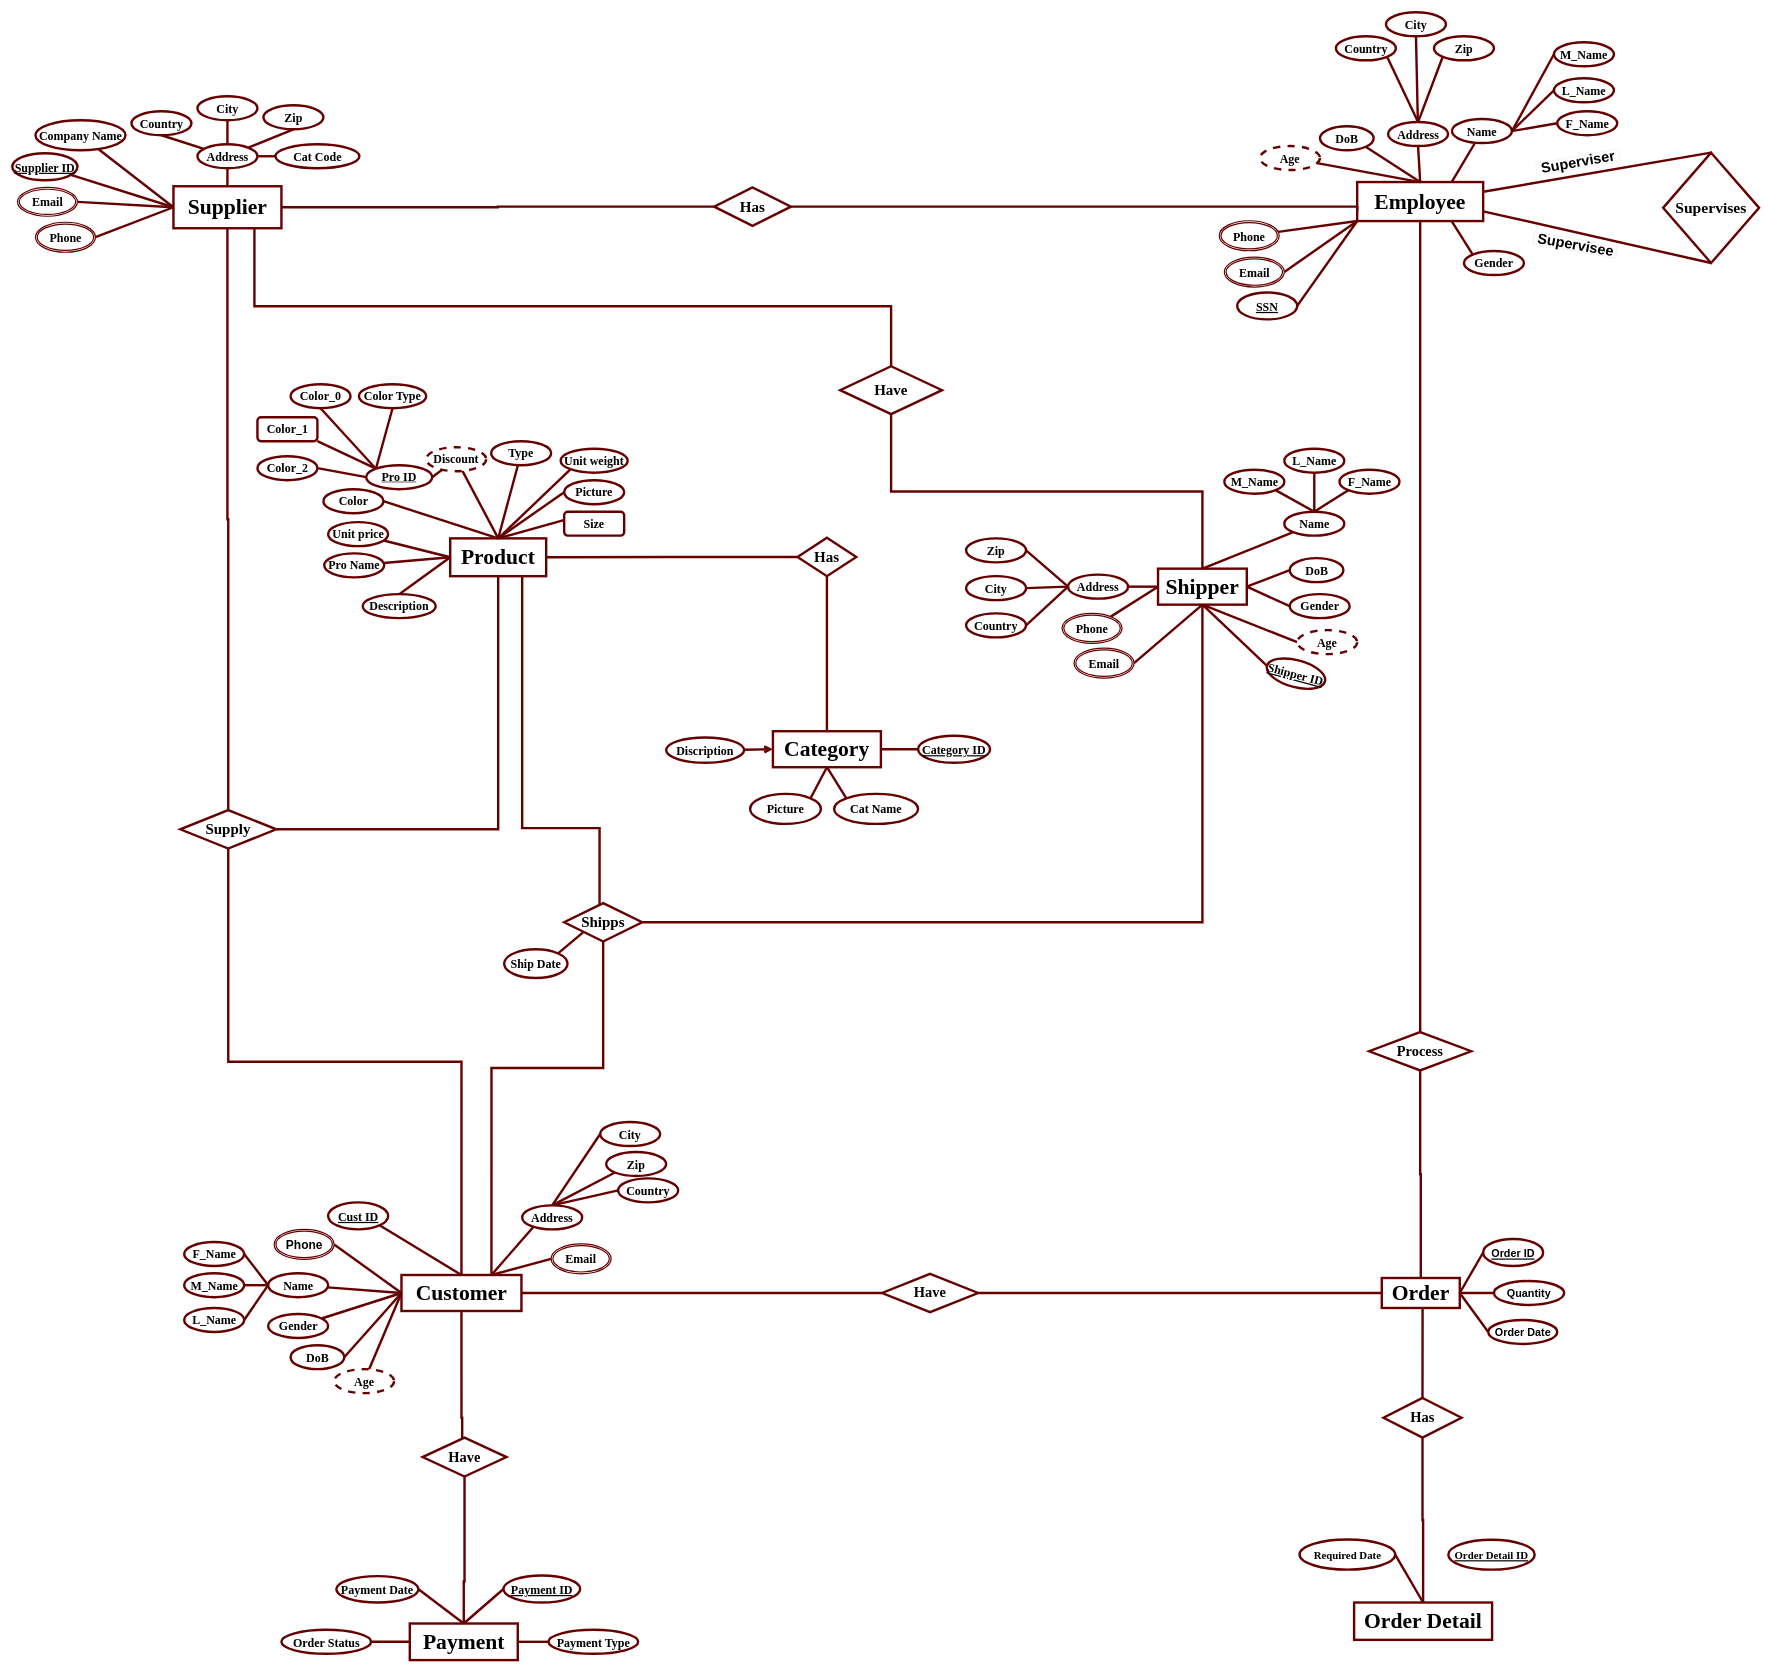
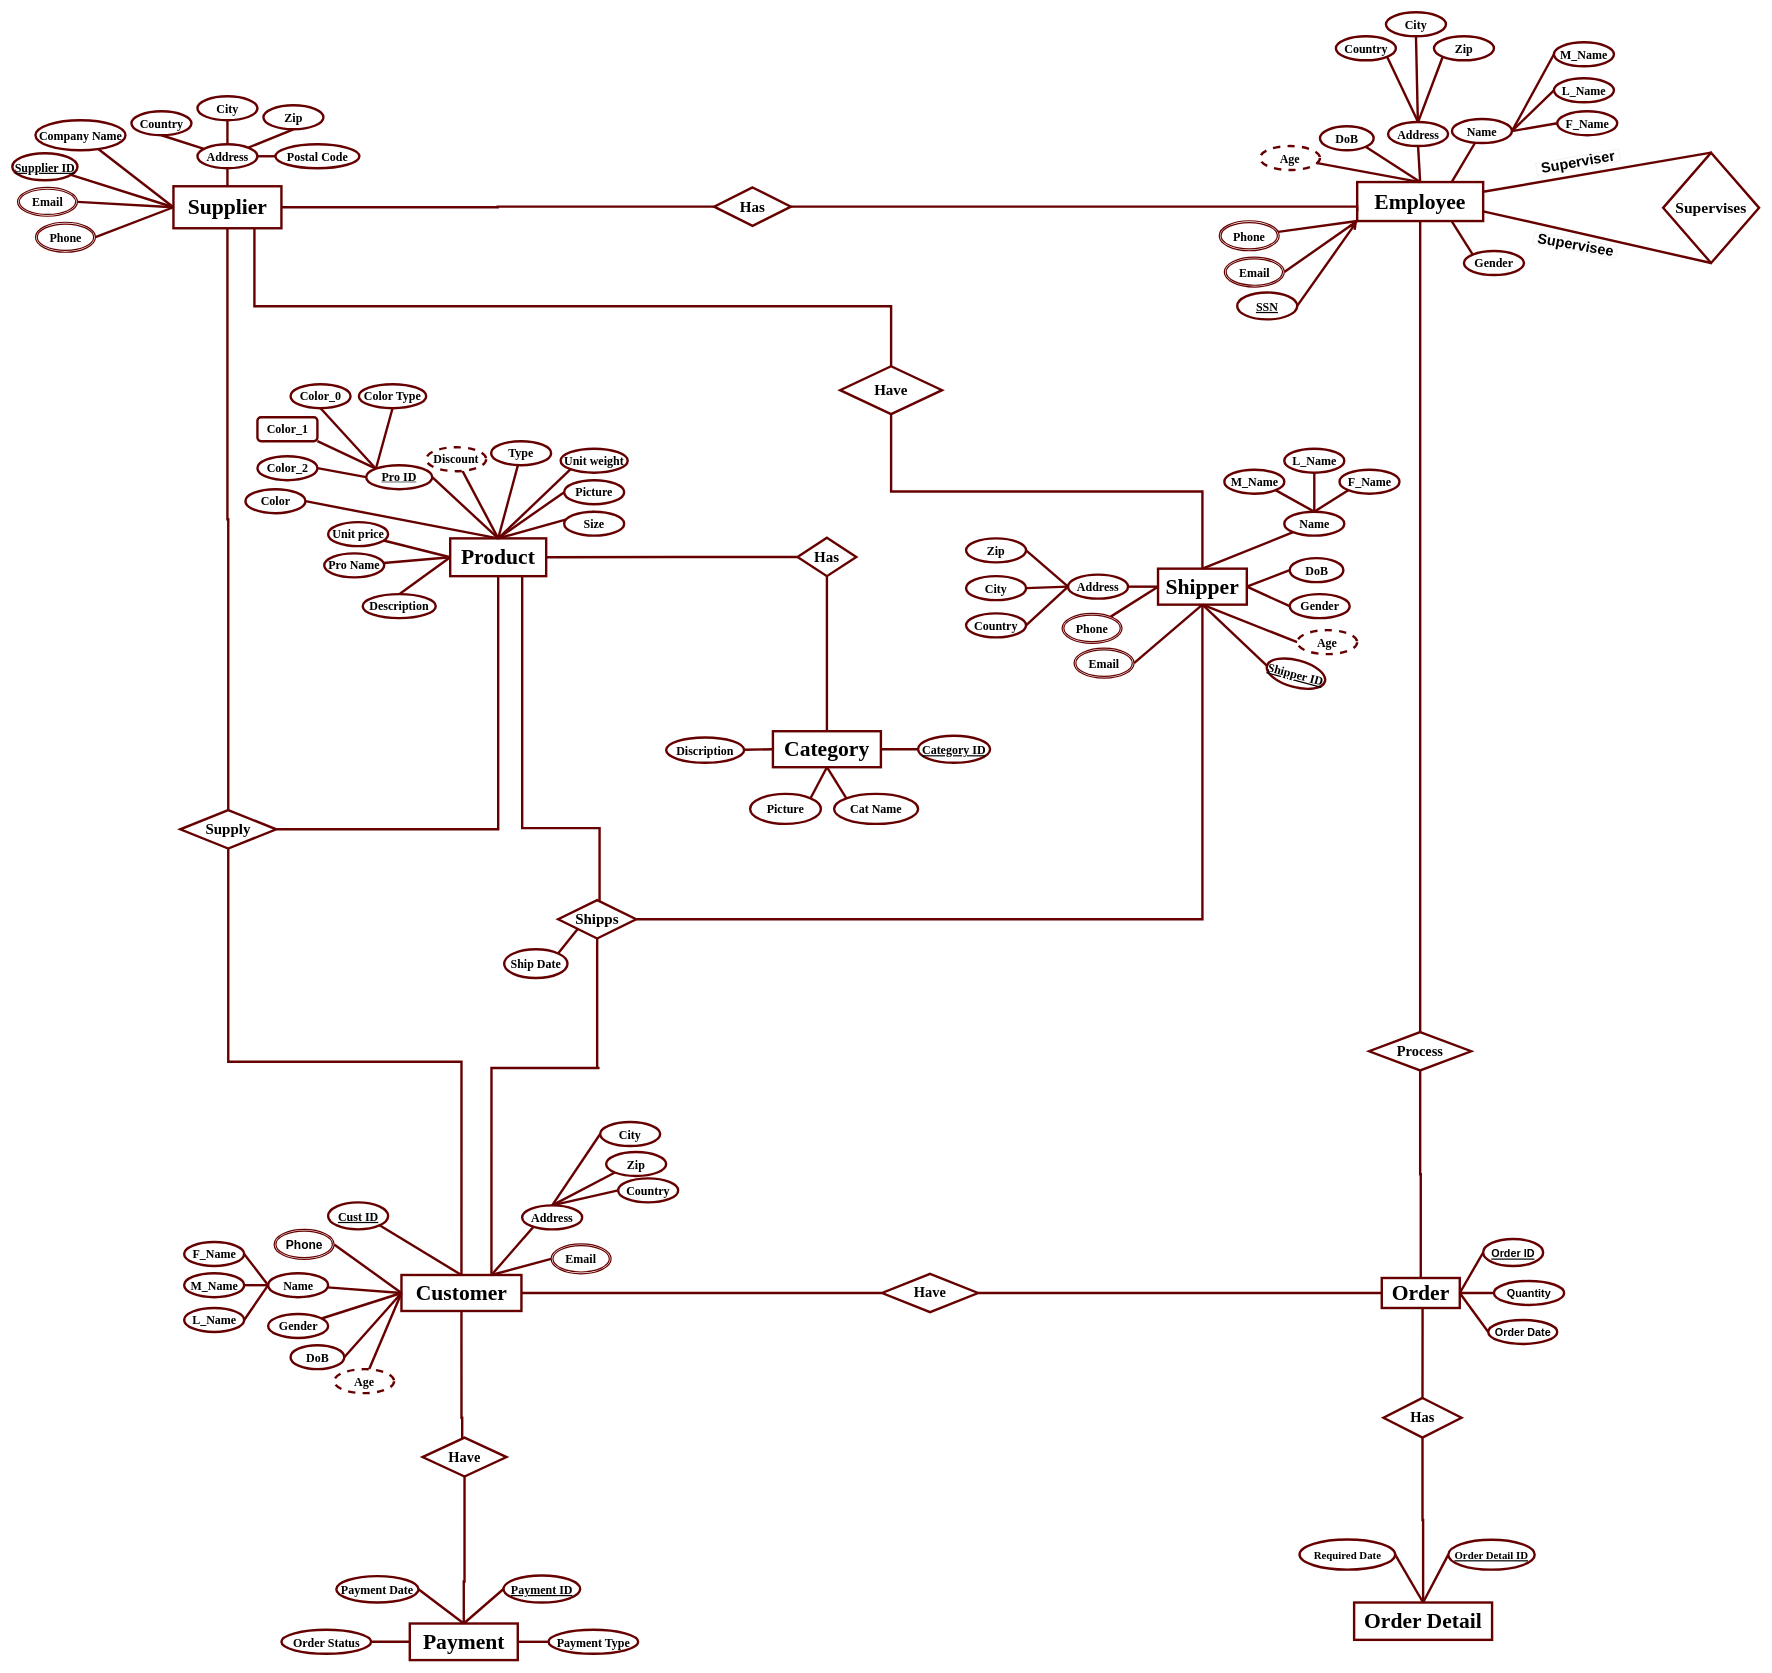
- <mxCell id="102" value="&lt;font size=&quot;1&quot; face=&quot;Times New Roman&quot; style=&quot;&quot;&gt;&lt;b style=&quot;font-size: 20px;&quot;&gt;Cat Code&lt;/b&gt;&lt;/font&gt;" style="ellipse;whiteSpace=wrap;html=1;align=center;fontSize=24;strokeWidth=4;strokeColor=#660000;" parent="1" vertex="1"><mxGeometry x="458.63" y="240" width="140" height="40" as="geometry" /></mxCell>
+ <mxCell id="102" value="&lt;font size=&quot;1&quot; face=&quot;Times New Roman&quot; style=&quot;&quot;&gt;&lt;b style=&quot;font-size: 20px;&quot;&gt;Postal Code&lt;/b&gt;&lt;/font&gt;" style="ellipse;whiteSpace=wrap;html=1;align=center;fontSize=24;strokeWidth=4;strokeColor=#660000;" parent="1" vertex="1"><mxGeometry x="458.63" y="240" width="140" height="40" as="geometry" /></mxCell>
- <mxCell id="29" style="edgeStyle=none;rounded=0;orthogonalLoop=1;jettySize=auto;html=1;fontSize=18;endArrow=none;endFill=0;strokeWidth=4;entryX=0;entryY=1;entryDx=0;entryDy=0;exitX=1;exitY=0.5;exitDx=0;exitDy=0;strokeColor=#660000;" parent="1" source="30" target="22" edge="1"><mxGeometry relative="1" as="geometry"><mxPoint x="2308.5" y="303" as="targetPoint" /></mxGeometry></mxCell>
+ <mxCell id="29" style="edgeStyle=none;rounded=0;orthogonalLoop=1;jettySize=auto;html=1;fontSize=18;endArrow=open;endFill=0;strokeWidth=4;entryX=0;entryY=1;entryDx=0;entryDy=0;exitX=1;exitY=0.5;exitDx=0;exitDy=0;strokeColor=#660000;" parent="1" source="30" target="22" edge="1"><mxGeometry relative="1" as="geometry"><mxPoint x="2308.5" y="303" as="targetPoint" /></mxGeometry></mxCell>
- <mxCell id="61" style="edgeStyle=none;rounded=0;orthogonalLoop=1;jettySize=auto;html=1;fontSize=18;endArrow=none;endFill=0;strokeWidth=4;exitX=1;exitY=0.5;exitDx=0;exitDy=0;strokeColor=#660000;" parent="1" source="62" target="76" edge="1"><mxGeometry relative="1" as="geometry" /></mxCell>
+ <mxCell id="61" style="edgeStyle=none;rounded=0;orthogonalLoop=1;jettySize=auto;html=1;entryX=0.5;entryY=0;entryDx=0;entryDy=0;fontSize=18;endArrow=none;endFill=0;strokeWidth=4;exitX=1;exitY=0.5;exitDx=0;exitDy=0;strokeColor=#660000;" parent="1" source="62" target="9" edge="1"><mxGeometry relative="1" as="geometry" /></mxCell>
- <mxCell id="196" value="&lt;b&gt;&lt;font style=&quot;font-size: 20px;&quot; face=&quot;Times New Roman&quot;&gt;Color&lt;/font&gt;&lt;/b&gt;" style="ellipse;whiteSpace=wrap;html=1;align=center;fontSize=18;strokeWidth=4;strokeColor=#660000;" parent="1" vertex="1"><mxGeometry x="538.63" y="815" width="100" height="40" as="geometry" /></mxCell>
+ <mxCell id="196" value="&lt;b&gt;&lt;font style=&quot;font-size: 20px;&quot; face=&quot;Times New Roman&quot;&gt;Color&lt;/font&gt;&lt;/b&gt;" style="ellipse;whiteSpace=wrap;html=1;align=center;fontSize=18;strokeWidth=4;strokeColor=#660000;" parent="1" vertex="1"><mxGeometry x="408.63" y="815" width="100" height="40" as="geometry" /></mxCell>
- <mxCell id="74" value="&lt;b&gt;&lt;font style=&quot;font-size: 20px;&quot; face=&quot;Times New Roman&quot;&gt;Size&lt;/font&gt;&lt;/b&gt;" style="whiteSpace=wrap;html=1;align=center;fontSize=18;strokeWidth=4;strokeColor=#660000;rounded=1;" parent="1" vertex="1"><mxGeometry x="940" y="852.5" width="100" height="40" as="geometry" /></mxCell>
+ <mxCell id="74" value="&lt;b&gt;&lt;font style=&quot;font-size: 20px;&quot; face=&quot;Times New Roman&quot;&gt;Size&lt;/font&gt;&lt;/b&gt;" style="ellipse;whiteSpace=wrap;html=1;align=center;fontSize=18;strokeWidth=4;strokeColor=#660000;" parent="1" vertex="1"><mxGeometry x="940" y="852.5" width="100" height="40" as="geometry" /></mxCell>
- <mxCell id="56" style="rounded=0;orthogonalLoop=1;jettySize=auto;html=1;entryX=0;entryY=0.5;entryDx=0;entryDy=0;fontSize=18;endArrow=open;endFill=0;strokeWidth=4;strokeColor=#660000;" parent="1" source="57" target="49" edge="1"><mxGeometry relative="1" as="geometry" /></mxCell>
+ <mxCell id="56" style="rounded=0;orthogonalLoop=1;jettySize=auto;html=1;entryX=0;entryY=0.5;entryDx=0;entryDy=0;fontSize=18;endArrow=none;endFill=0;strokeWidth=4;strokeColor=#660000;" parent="1" source="57" target="49" edge="1"><mxGeometry relative="1" as="geometry" /></mxCell>
- <mxCell id="153" value="&lt;font size=&quot;1&quot; face=&quot;Times New Roman&quot; style=&quot;&quot;&gt;&lt;b style=&quot;font-size: 25px;&quot;&gt;Shipps&lt;/b&gt;&lt;/font&gt;" style="rhombus;whiteSpace=wrap;html=1;strokeWidth=4;strokeColor=#660000;" parent="1" vertex="1"><mxGeometry x="940" y="1505" width="130" height="64" as="geometry" /></mxCell>
+ <mxCell id="153" value="&lt;font size=&quot;1&quot; face=&quot;Times New Roman&quot; style=&quot;&quot;&gt;&lt;b style=&quot;font-size: 25px;&quot;&gt;Shipps&lt;/b&gt;&lt;/font&gt;" style="rhombus;whiteSpace=wrap;html=1;strokeWidth=4;strokeColor=#660000;" parent="1" vertex="1"><mxGeometry x="930" y="1500" width="130" height="64" as="geometry" /></mxCell>
+ <mxCell id="137" style="edgeStyle=none;rounded=0;orthogonalLoop=1;jettySize=auto;html=1;fontSize=18;endArrow=none;endFill=0;strokeWidth=4;entryX=0.5;entryY=0;entryDx=0;entryDy=0;exitX=0;exitY=0.5;exitDx=0;exitDy=0;strokeColor=#660000;" parent="1" source="138" target="4" edge="1"><mxGeometry relative="1" as="geometry"><mxPoint x="2850.88" y="2448.25" as="targetPoint" /><mxPoint x="2950.88" y="2438.25" as="sourcePoint" /></mxGeometry></mxCell>
